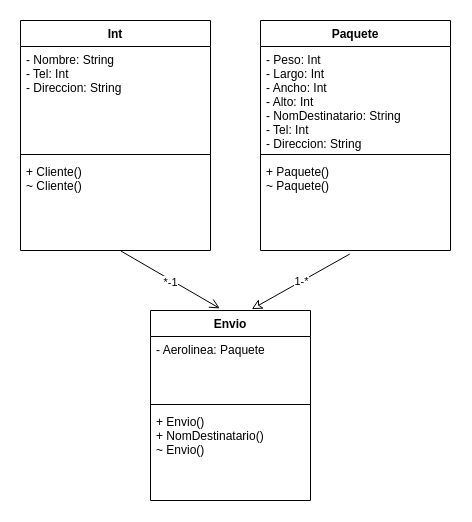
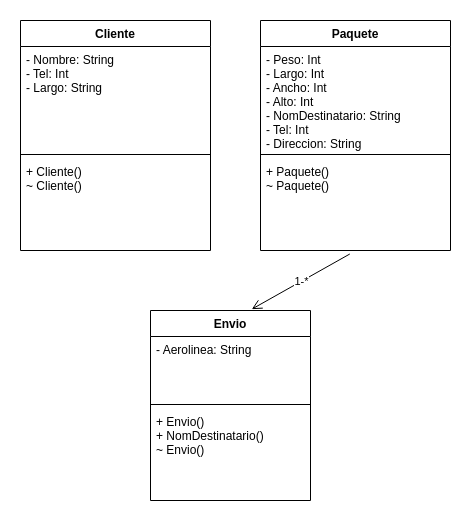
- <mxCell id="2" value="Int" style="swimlane;fontStyle=1;align=center;verticalAlign=top;childLayout=stackLayout;horizontal=1;startSize=26;horizontalStack=0;resizeParent=1;resizeParentMax=0;resizeLast=0;collapsible=1;marginBottom=0;" vertex="1" parent="1"><mxGeometry x="20" y="20" width="190" height="230" as="geometry" /></mxCell>
+ <mxCell id="2" value="Cliente" style="swimlane;fontStyle=1;align=center;verticalAlign=top;childLayout=stackLayout;horizontal=1;startSize=26;horizontalStack=0;resizeParent=1;resizeParentMax=0;resizeLast=0;collapsible=1;marginBottom=0;" vertex="1" parent="1"><mxGeometry x="20" y="20" width="190" height="230" as="geometry" /></mxCell>
- <mxCell id="3" value="- Nombre: String&#10;- Tel: Int&#10;- Direccion: String" style="text;strokeColor=none;fillColor=none;align=left;verticalAlign=top;spacingLeft=4;spacingRight=4;overflow=hidden;rotatable=0;points=[[0,0.5],[1,0.5]];portConstraint=eastwest;" vertex="1" parent="2"><mxGeometry y="26" width="190" height="104" as="geometry" /></mxCell>
+ <mxCell id="3" value="- Nombre: String&#10;- Tel: Int&#10;- Largo: String" style="text;strokeColor=none;fillColor=none;align=left;verticalAlign=top;spacingLeft=4;spacingRight=4;overflow=hidden;rotatable=0;points=[[0,0.5],[1,0.5]];portConstraint=eastwest;" vertex="1" parent="2"><mxGeometry y="26" width="190" height="104" as="geometry" /></mxCell>
- <mxCell id="14" value="" style="endArrow=open;startArrow=none;endFill=0;startFill=0;endSize=8;html=1;verticalAlign=bottom;labelBackgroundColor=none;strokeWidth=1;exitX=0.528;exitY=1.005;exitDx=0;exitDy=0;exitPerimeter=0;entryX=0.433;entryY=-0.011;entryDx=0;entryDy=0;entryPerimeter=0;" edge="1" parent="1" source="5" target="10"><mxGeometry width="160" relative="1" as="geometry"><mxPoint x="220" y="260" as="sourcePoint" /><mxPoint x="380" y="260" as="targetPoint" /></mxGeometry></mxCell>
- <mxCell id="15" value="*-1" style="edgeLabel;html=1;align=center;verticalAlign=middle;resizable=0;points=[];" vertex="1" connectable="0" parent="14"><mxGeometry x="0.014" y="-2" relative="1" as="geometry"><mxPoint as="offset" /></mxGeometry></mxCell>
- <mxCell id="16" value="" style="endArrow=classic;startArrow=none;endFill=0;startFill=0;endSize=8;html=1;verticalAlign=bottom;labelBackgroundColor=none;strokeWidth=1;exitX=0.47;exitY=1.038;exitDx=0;exitDy=0;exitPerimeter=0;entryX=0.633;entryY=-0.007;entryDx=0;entryDy=0;entryPerimeter=0;" edge="1" parent="1" source="9" target="10"><mxGeometry width="160" relative="1" as="geometry"><mxPoint x="130.32" y="260.46" as="sourcePoint" /><mxPoint x="242.27" y="317.47" as="targetPoint" /></mxGeometry></mxCell>
+ <mxCell id="16" value="" style="endArrow=open;startArrow=none;endFill=0;startFill=0;endSize=8;html=1;verticalAlign=bottom;labelBackgroundColor=none;strokeWidth=1;exitX=0.47;exitY=1.038;exitDx=0;exitDy=0;exitPerimeter=0;entryX=0.633;entryY=-0.007;entryDx=0;entryDy=0;entryPerimeter=0;" edge="1" parent="1" source="9" target="10"><mxGeometry width="160" relative="1" as="geometry"><mxPoint x="130.32" y="260.46" as="sourcePoint" /><mxPoint x="242.27" y="317.47" as="targetPoint" /></mxGeometry></mxCell>
- <mxCell id="11" value="- Aerolinea: Paquete" style="text;strokeColor=none;fillColor=none;align=left;verticalAlign=top;spacingLeft=4;spacingRight=4;overflow=hidden;rotatable=0;points=[[0,0.5],[1,0.5]];portConstraint=eastwest;" vertex="1" parent="10"><mxGeometry y="26" width="160" height="64" as="geometry" /></mxCell>
+ <mxCell id="11" value="- Aerolinea: String" style="text;strokeColor=none;fillColor=none;align=left;verticalAlign=top;spacingLeft=4;spacingRight=4;overflow=hidden;rotatable=0;points=[[0,0.5],[1,0.5]];portConstraint=eastwest;" vertex="1" parent="10"><mxGeometry y="26" width="160" height="64" as="geometry" /></mxCell>
